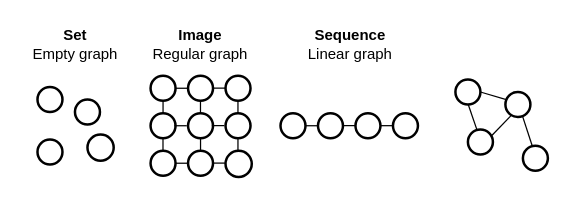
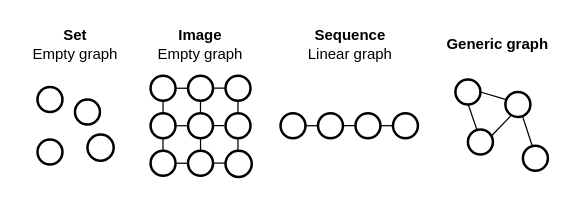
- <mxCell id="23" value="&lt;b&gt;Image&lt;/b&gt;&lt;br&gt;Regular graph" style="text;html=1;align=center;verticalAlign=middle;whiteSpace=wrap;rounded=0;" parent="1" vertex="1"><mxGeometry x="120" y="20" width="80" height="30" as="geometry" /></mxCell>
+ <mxCell id="23" value="&lt;b&gt;Image&lt;/b&gt;&lt;br&gt;Empty graph" style="text;html=1;align=center;verticalAlign=middle;whiteSpace=wrap;rounded=0;" parent="1" vertex="1"><mxGeometry x="120" y="20" width="80" height="30" as="geometry" /></mxCell>
+ <mxCell id="40" value="&lt;b&gt;Generic graph&lt;/b&gt;" style="text;html=1;align=center;verticalAlign=middle;whiteSpace=wrap;rounded=0;" parent="1" vertex="1"><mxGeometry x="353" y="20" width="90" height="30" as="geometry" /></mxCell>
